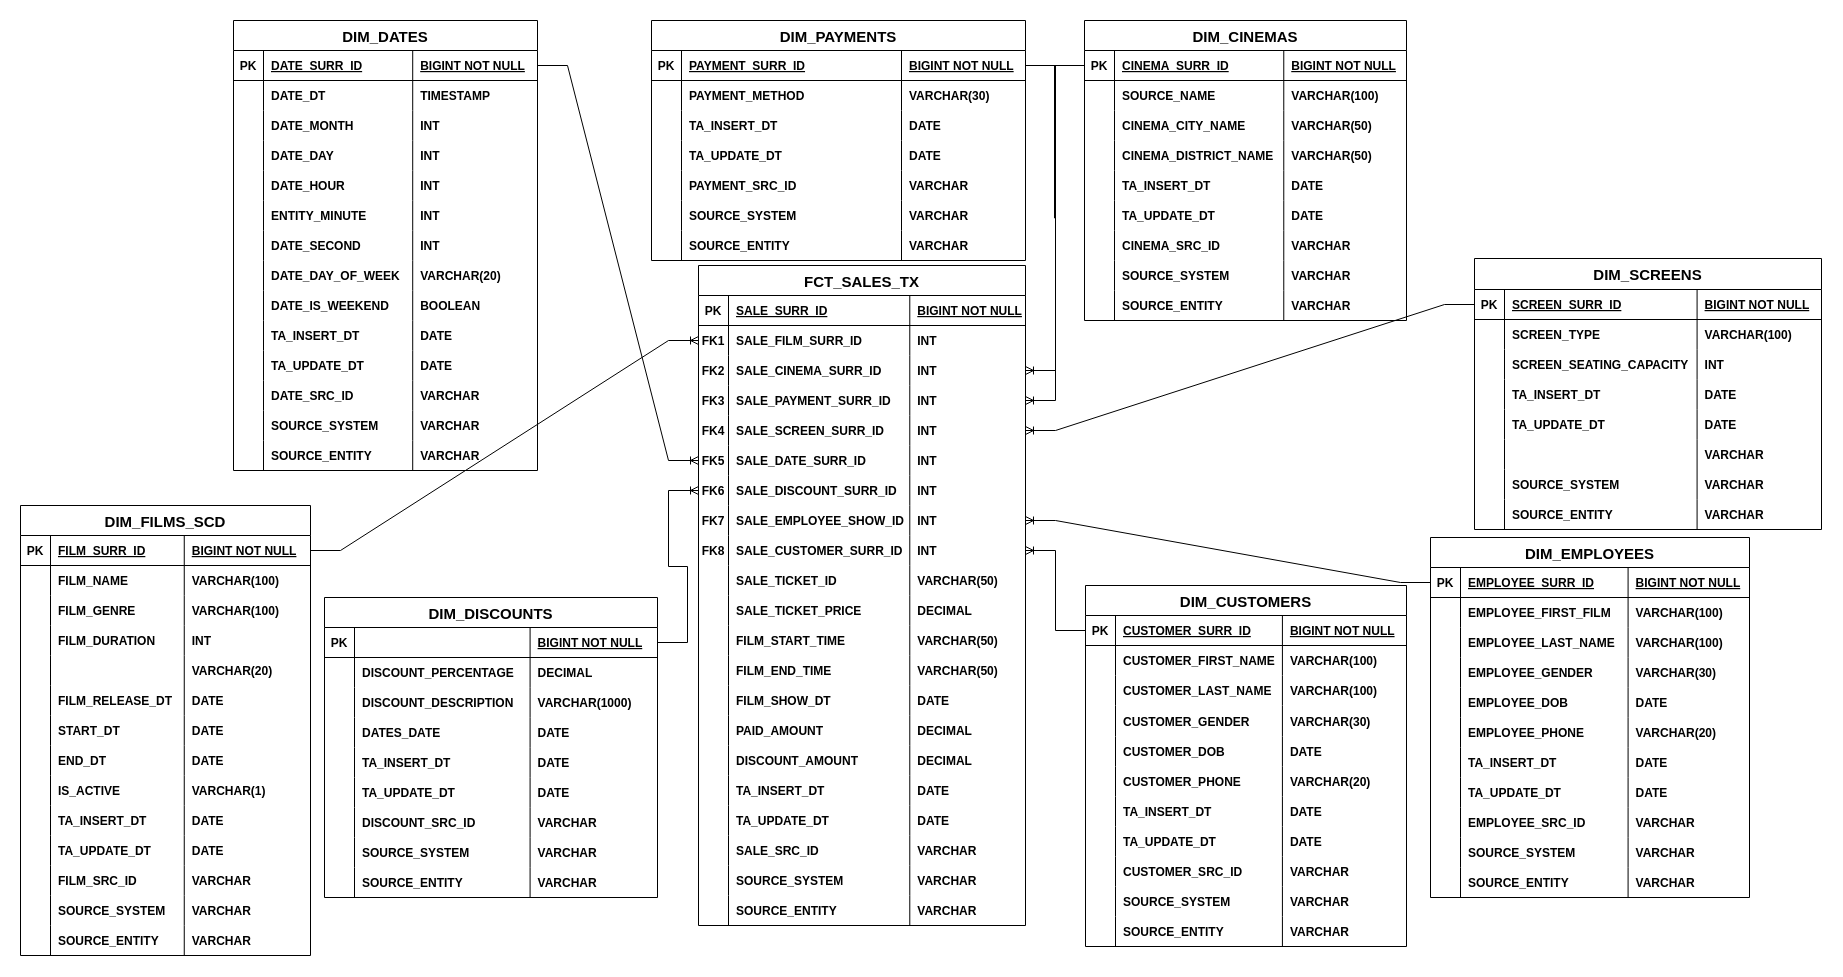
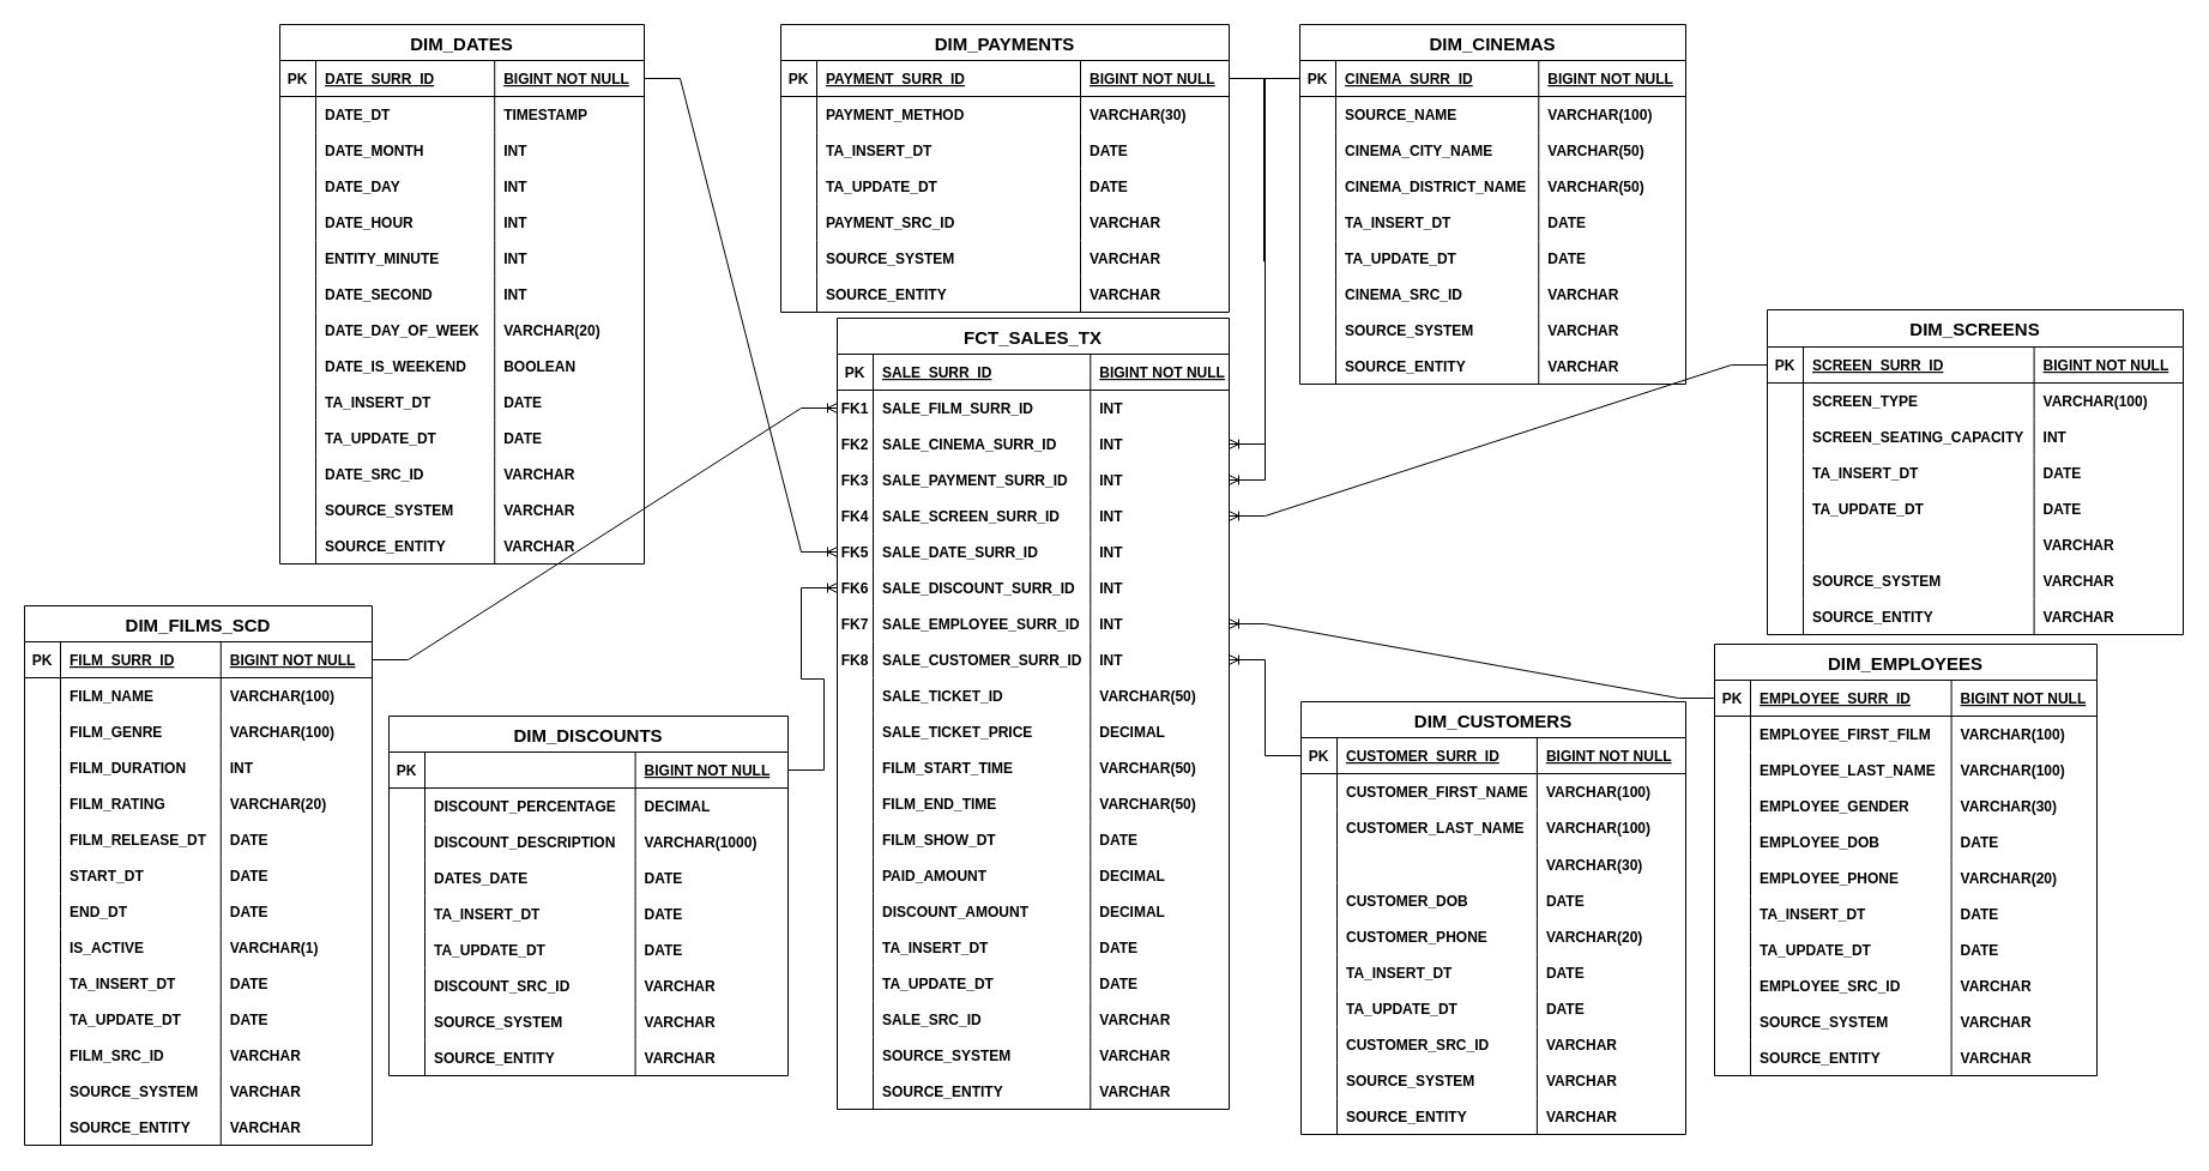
- <mxCell id="326" value="SALE_EMPLOYEE_SHOW_ID" style="shape=partialRectangle;overflow=hidden;connectable=0;fillColor=none;top=0;left=0;bottom=0;right=0;align=left;spacingLeft=6;fontStyle=1" parent="324" vertex="1"><mxGeometry x="30" width="181.294" height="30" as="geometry"><mxRectangle width="181.294" height="30" as="alternateBounds" /></mxGeometry></mxCell>
+ <mxCell id="326" value="SALE_EMPLOYEE_SURR_ID" style="shape=partialRectangle;overflow=hidden;connectable=0;fillColor=none;top=0;left=0;bottom=0;right=0;align=left;spacingLeft=6;fontStyle=1" parent="324" vertex="1"><mxGeometry x="30" width="181.294" height="30" as="geometry"><mxRectangle width="181.294" height="30" as="alternateBounds" /></mxGeometry></mxCell>
+ <mxCell id="21" value="FILM_RATING" style="shape=partialRectangle;overflow=hidden;connectable=0;fillColor=none;top=0;left=0;bottom=0;right=0;align=left;spacingLeft=6;fontStyle=1" parent="19" vertex="1"><mxGeometry x="30" width="133.75" height="30" as="geometry"><mxRectangle width="133.75" height="30" as="alternateBounds" /></mxGeometry></mxCell>
- <mxCell id="403" value="CUSTOMER_GENDER" style="shape=partialRectangle;overflow=hidden;connectable=0;fillColor=none;top=0;left=0;bottom=0;right=0;align=left;spacingLeft=6;fontStyle=1" parent="401" vertex="1"><mxGeometry x="30" width="166.917" height="31" as="geometry"><mxRectangle width="166.917" height="31" as="alternateBounds" /></mxGeometry></mxCell>
